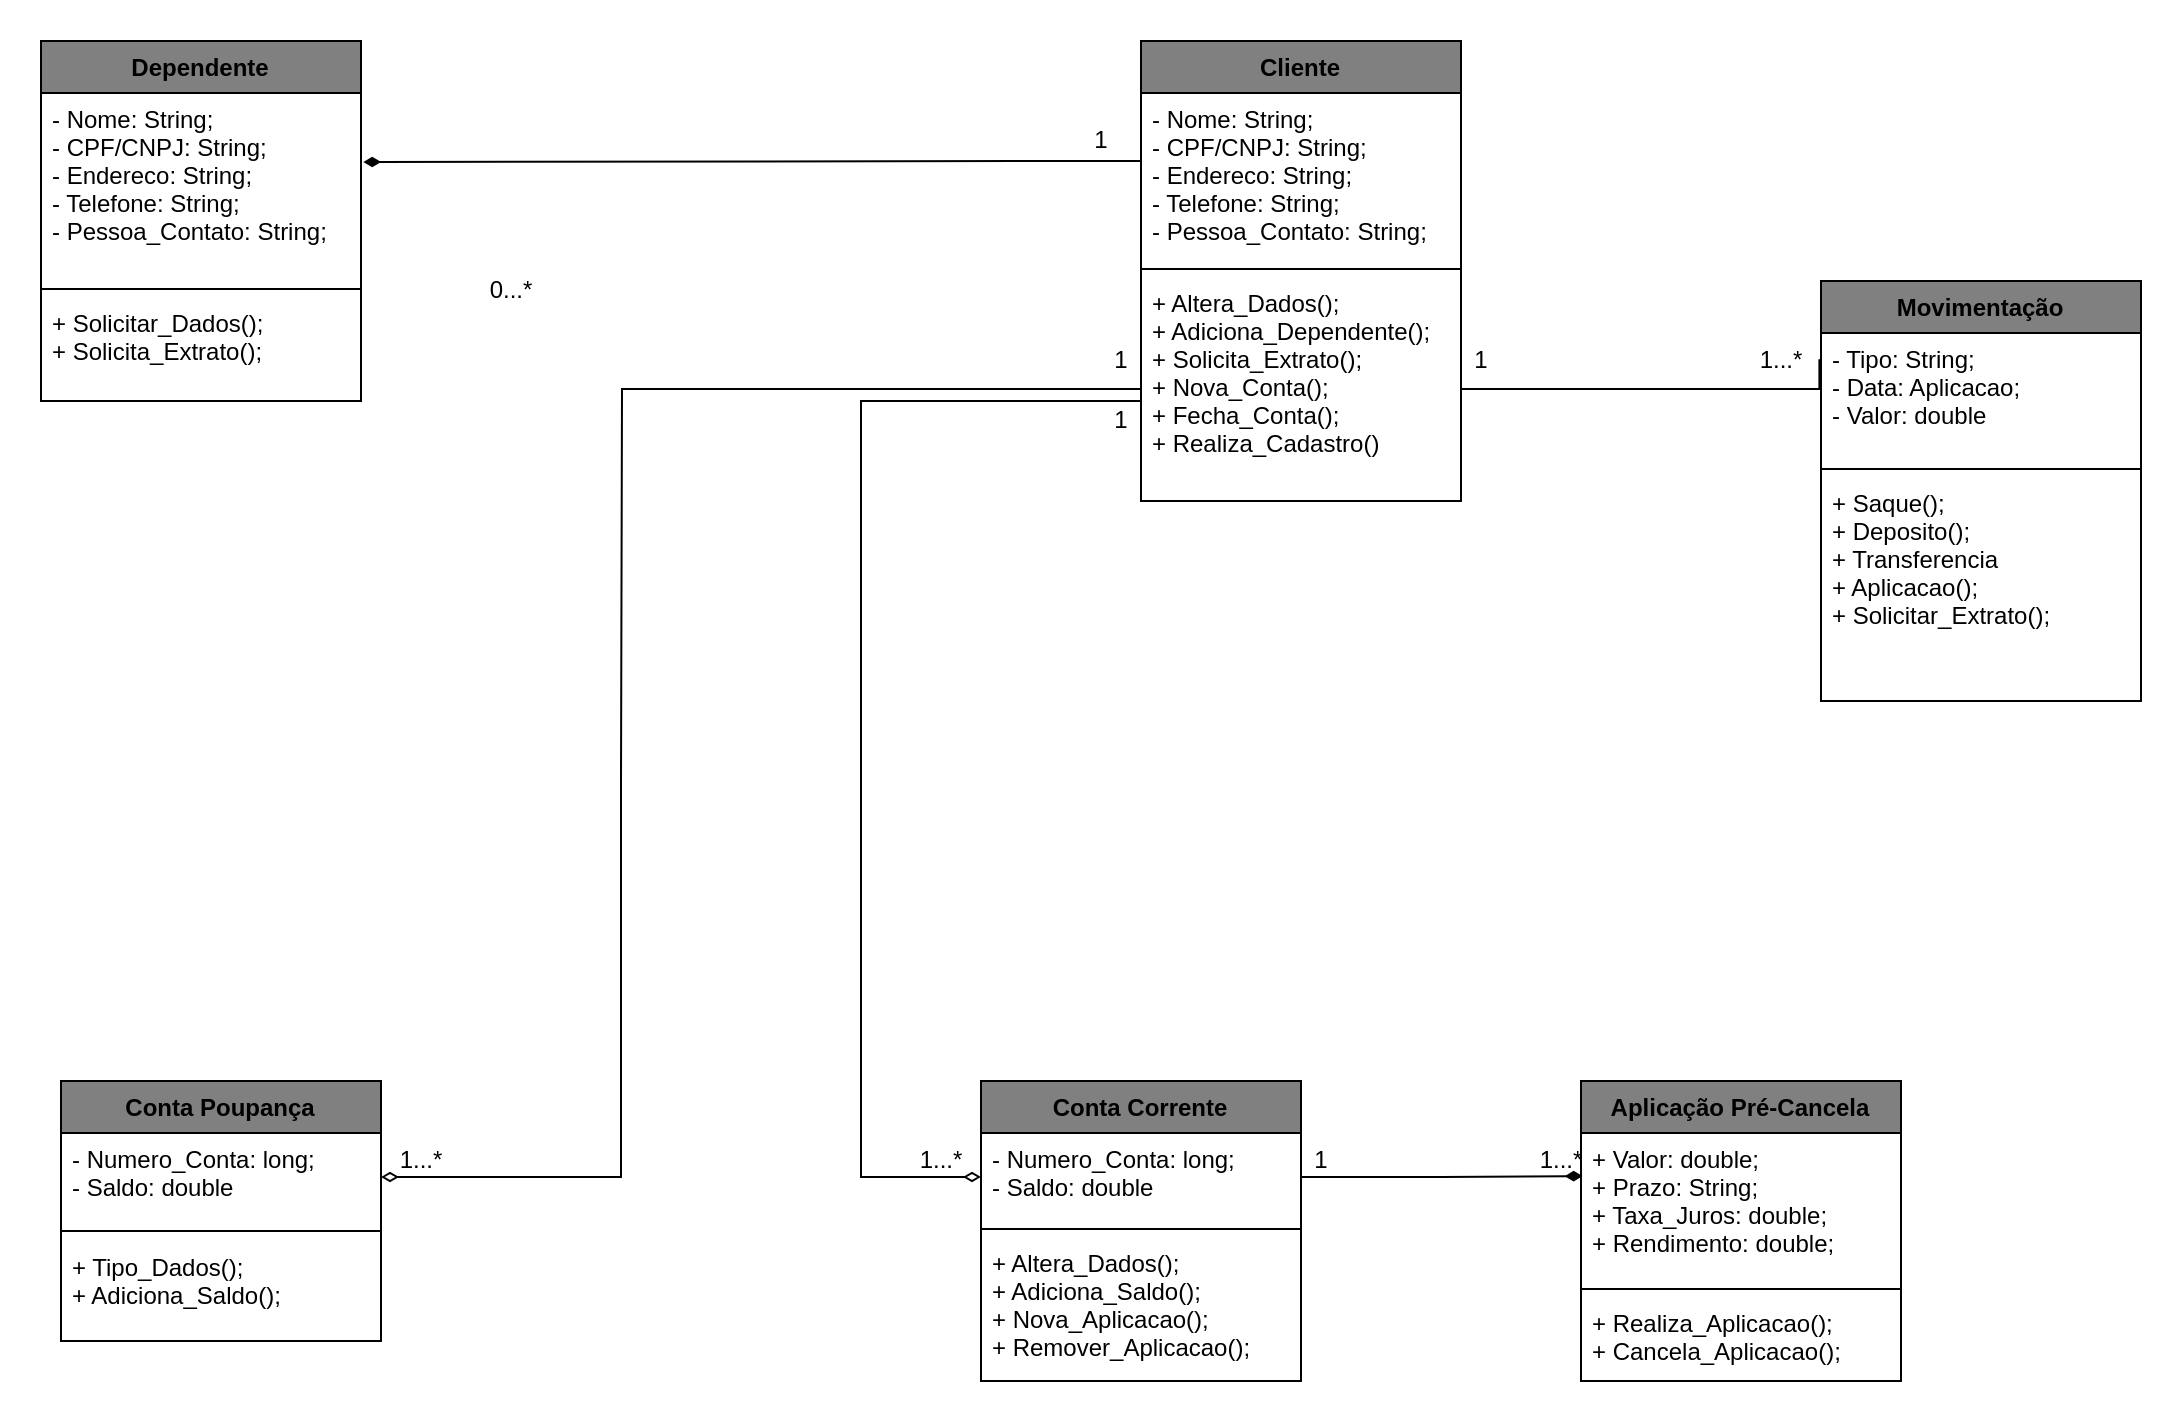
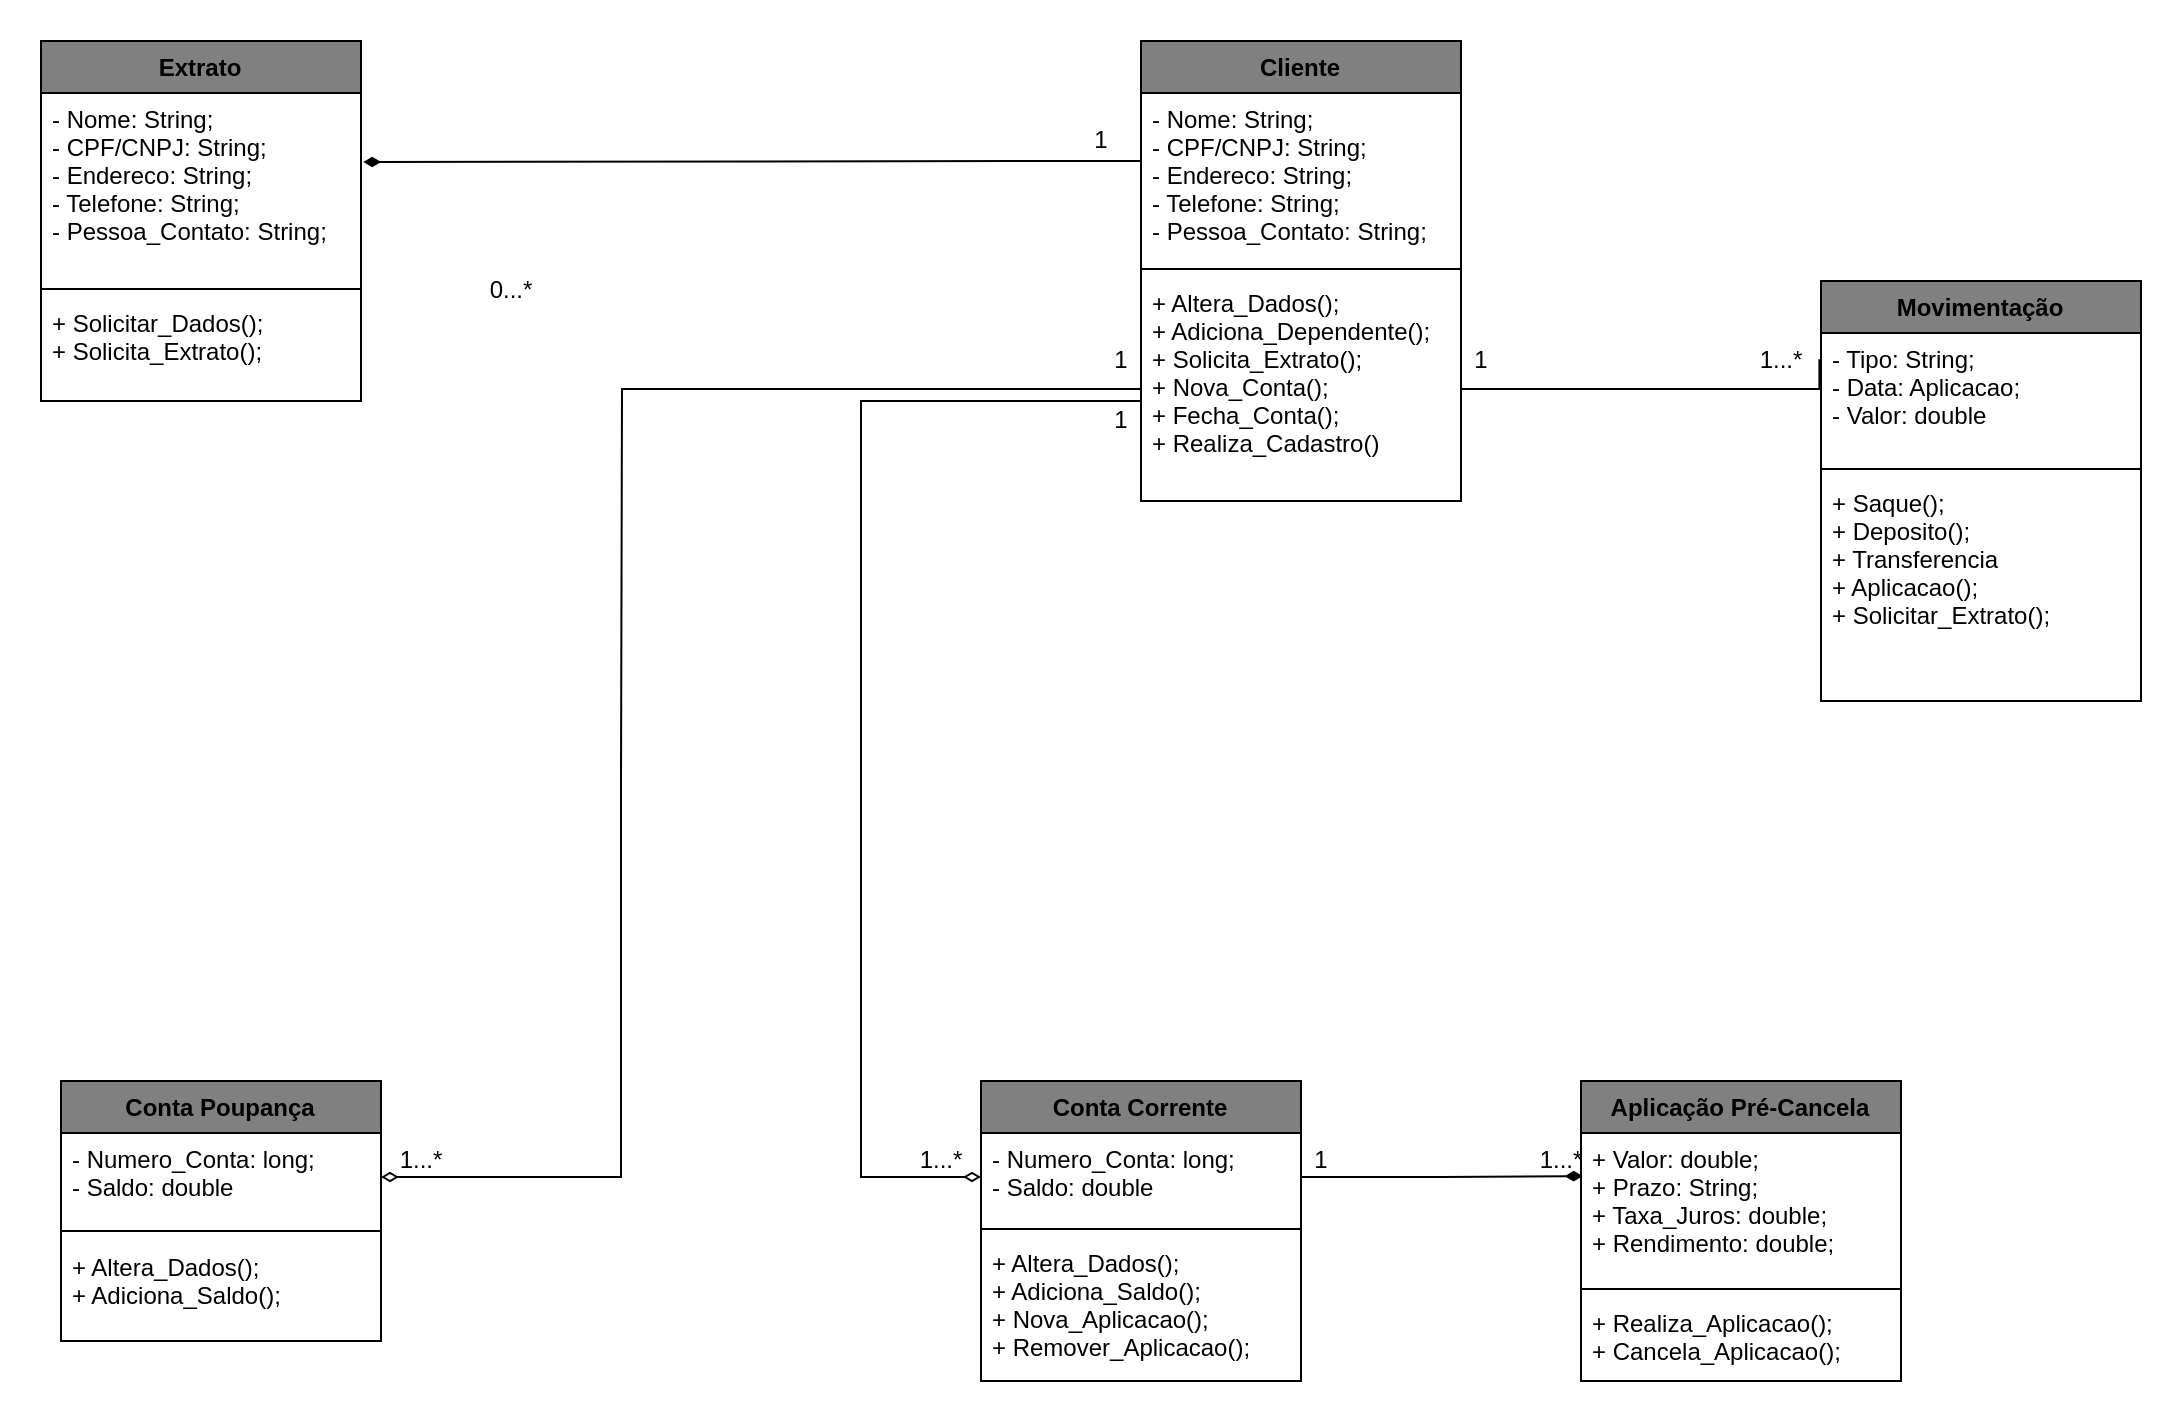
- <mxCell id="2" value="Dependente" style="swimlane;fontStyle=1;align=center;verticalAlign=top;childLayout=stackLayout;horizontal=1;startSize=26;horizontalStack=0;resizeParent=1;resizeParentMax=0;resizeLast=0;collapsible=1;marginBottom=0;fillColor=#808080;" parent="1" vertex="1"><mxGeometry x="20" y="20" width="160" height="180" as="geometry" /></mxCell>
+ <mxCell id="2" value="Extrato" style="swimlane;fontStyle=1;align=center;verticalAlign=top;childLayout=stackLayout;horizontal=1;startSize=26;horizontalStack=0;resizeParent=1;resizeParentMax=0;resizeLast=0;collapsible=1;marginBottom=0;fillColor=#808080;" parent="1" vertex="1"><mxGeometry x="20" y="20" width="160" height="180" as="geometry" /></mxCell>
- <mxCell id="13" value="+ Tipo_Dados();&#10;+ Adiciona_Saldo();" style="text;strokeColor=none;fillColor=none;align=left;verticalAlign=top;spacingLeft=4;spacingRight=4;overflow=hidden;rotatable=0;points=[[0,0.5],[1,0.5]];portConstraint=eastwest;" parent="10" vertex="1"><mxGeometry y="80" width="160" height="50" as="geometry" /></mxCell>
+ <mxCell id="13" value="+ Altera_Dados();&#10;+ Adiciona_Saldo();" style="text;strokeColor=none;fillColor=none;align=left;verticalAlign=top;spacingLeft=4;spacingRight=4;overflow=hidden;rotatable=0;points=[[0,0.5],[1,0.5]];portConstraint=eastwest;" parent="10" vertex="1"><mxGeometry y="80" width="160" height="50" as="geometry" /></mxCell>
